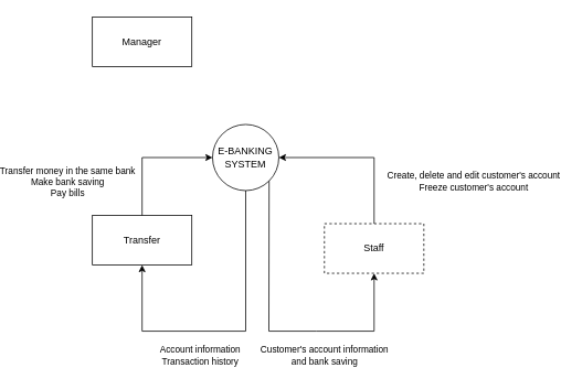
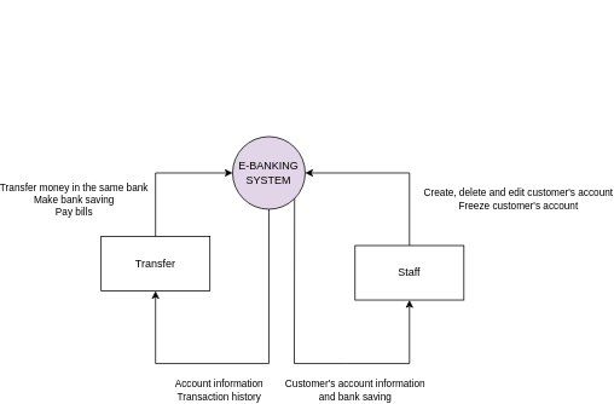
- <mxCell id="3" value="Manager" style="rounded=0;whiteSpace=wrap;html=1;" parent="1" vertex="1"><mxGeometry x="20" y="20" width="120" height="60" as="geometry" /></mxCell>
- <mxCell id="2" value="E-BANKING&lt;br&gt;SYSTEM" style="ellipse;whiteSpace=wrap;html=1;aspect=fixed;" parent="1" vertex="1"><mxGeometry x="165" y="150" width="80" height="80" as="geometry" /></mxCell>
+ <mxCell id="2" value="E-BANKING&lt;br&gt;SYSTEM" style="ellipse;whiteSpace=wrap;html=1;aspect=fixed;fillColor=#e1d5e7;" parent="1" vertex="1"><mxGeometry x="165" y="150" width="80" height="80" as="geometry" /></mxCell>
- <mxCell id="7" value="Staff" style="rounded=0;whiteSpace=wrap;html=1;dashed=1;" parent="1" vertex="1"><mxGeometry x="300" y="270" width="120" height="60" as="geometry" /></mxCell>
+ <mxCell id="7" value="Staff" style="rounded=0;whiteSpace=wrap;html=1;" parent="1" vertex="1"><mxGeometry x="300" y="270" width="120" height="60" as="geometry" /></mxCell>
